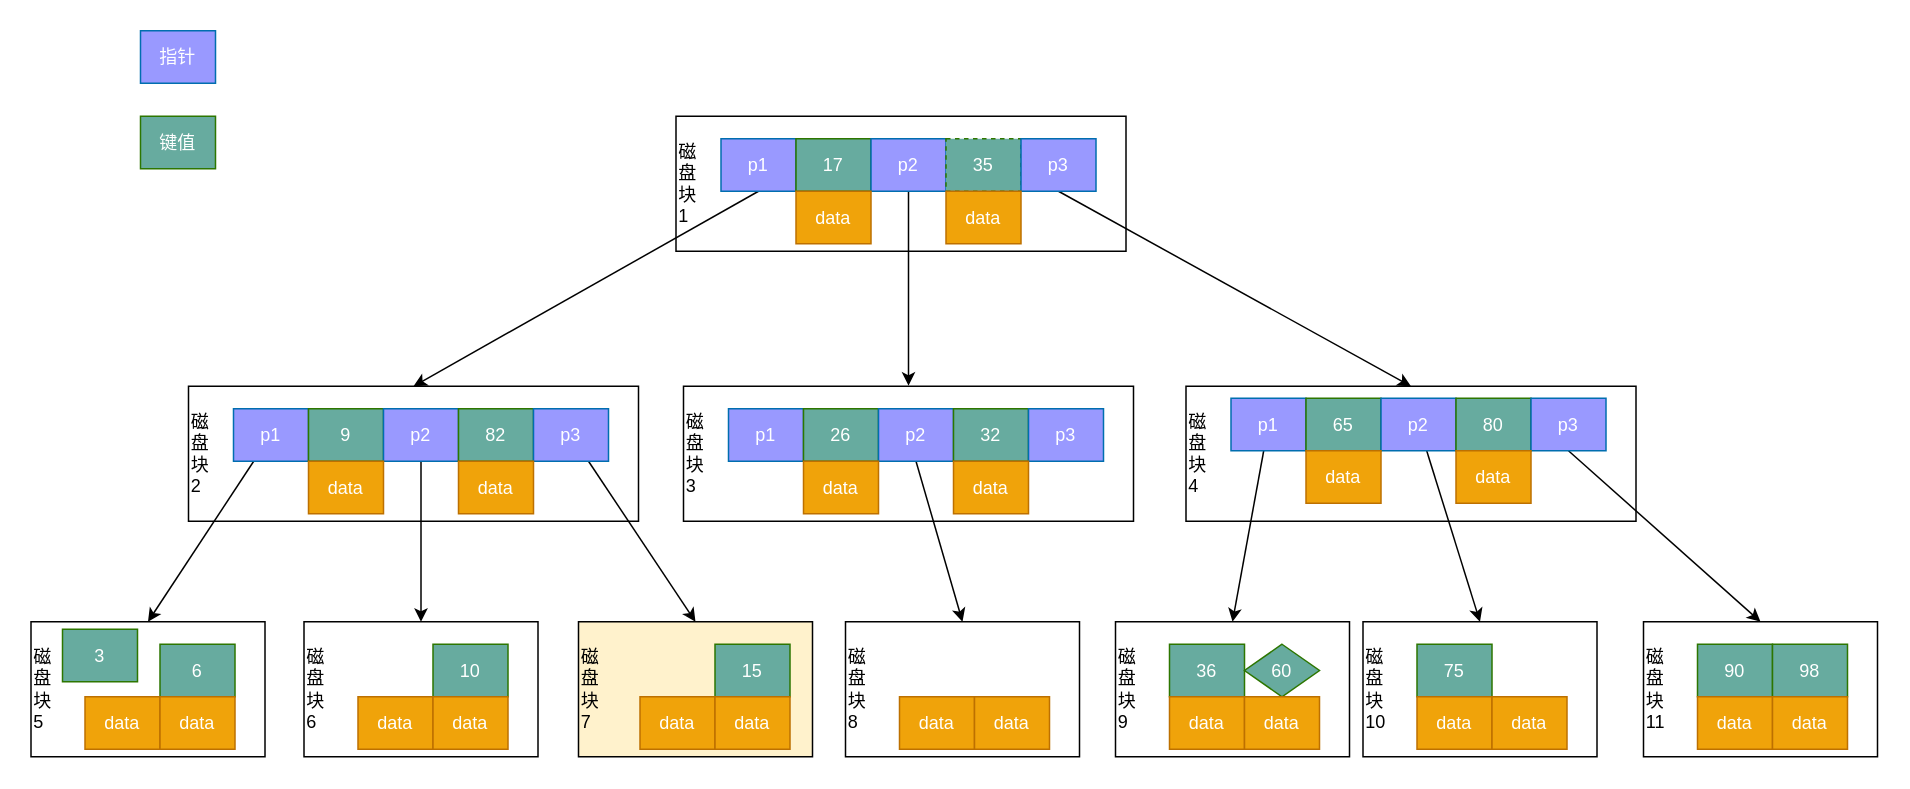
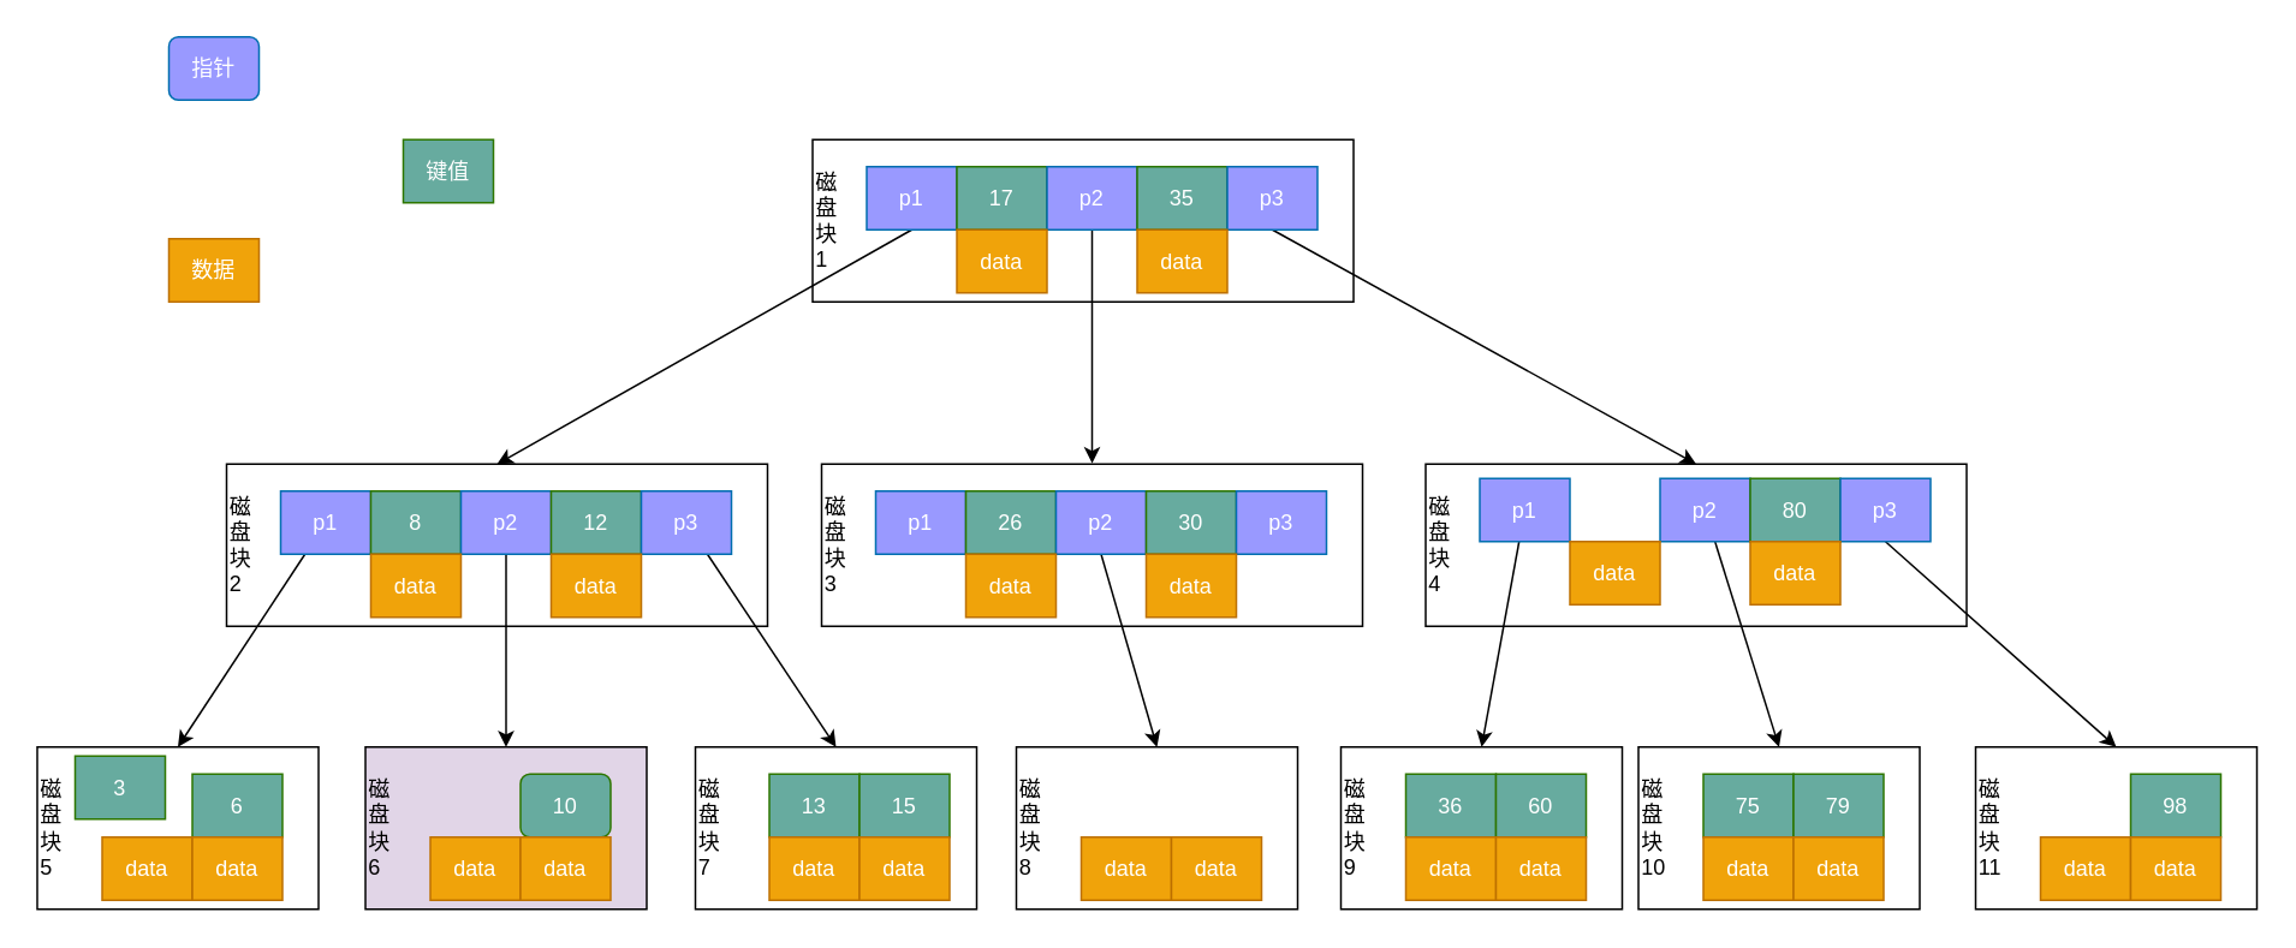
- <mxCell id="76" value="&lt;span style=&quot;text-wrap-mode: nowrap;&quot;&gt;指针&lt;/span&gt;" style="rounded=0;whiteSpace=wrap;html=1;fillColor=#9999FF;strokeColor=#006EAF;fontColor=#ffffff;" parent="1" vertex="1"><mxGeometry x="93" y="20" width="50" height="35" as="geometry" /></mxCell>
+ <mxCell id="76" value="&lt;span style=&quot;text-wrap-mode: nowrap;&quot;&gt;指针&lt;/span&gt;" style="whiteSpace=wrap;html=1;fillColor=#9999FF;strokeColor=#006EAF;fontColor=#ffffff;rounded=1;" parent="1" vertex="1"><mxGeometry x="93" y="20" width="50" height="35" as="geometry" /></mxCell>
- <mxCell id="77" value="键值" style="rounded=0;whiteSpace=wrap;html=1;fillColor=#67AB9F;strokeColor=#2D7600;fontColor=#ffffff;" parent="1" vertex="1"><mxGeometry x="93" y="77" width="50" height="35" as="geometry" /></mxCell>
+ <mxCell id="77" value="键值" style="rounded=0;whiteSpace=wrap;html=1;fillColor=#67AB9F;strokeColor=#2D7600;fontColor=#ffffff;" parent="1" vertex="1"><mxGeometry x="223" y="77" width="50" height="35" as="geometry" /></mxCell>
- <mxCell id="8" value="35" style="rounded=0;whiteSpace=wrap;html=1;fillColor=#67AB9F;strokeColor=#2D7600;fontColor=#ffffff;align=center;verticalAlign=middle;fontFamily=Helvetica;fontSize=12;dashed=1;" parent="1" vertex="1"><mxGeometry x="630" y="92" width="50" height="35" as="geometry" /></mxCell>
+ <mxCell id="8" value="35" style="rounded=0;whiteSpace=wrap;html=1;fillColor=#67AB9F;strokeColor=#2D7600;fontColor=#ffffff;align=center;verticalAlign=middle;fontFamily=Helvetica;fontSize=12;" parent="1" vertex="1"><mxGeometry x="630" y="92" width="50" height="35" as="geometry" /></mxCell>
+ <mxCell id="78" value="数据" style="rounded=0;whiteSpace=wrap;html=1;fillColor=#f0a30a;fontColor=#FFFFFF;strokeColor=#BD7000;" parent="1" vertex="1"><mxGeometry x="93" y="132" width="50" height="35" as="geometry" /></mxCell>
- <mxCell id="36" value="65" style="rounded=0;whiteSpace=wrap;html=1;fillColor=#67AB9F;strokeColor=#2D7600;fontColor=#ffffff;" parent="1" vertex="1"><mxGeometry x="870" y="265" width="50" height="35" as="geometry" /></mxCell>
- <mxCell id="16" value="9" style="rounded=0;whiteSpace=wrap;html=1;fillColor=#67AB9F;strokeColor=#2D7600;fontColor=#ffffff;" parent="1" vertex="1"><mxGeometry x="205" y="272" width="50" height="35" as="geometry" /></mxCell>
+ <mxCell id="16" value="8" style="rounded=0;whiteSpace=wrap;html=1;fillColor=#67AB9F;strokeColor=#2D7600;fontColor=#ffffff;" parent="1" vertex="1"><mxGeometry x="205" y="272" width="50" height="35" as="geometry" /></mxCell>
- <mxCell id="19" value="82" style="rounded=0;whiteSpace=wrap;html=1;fillColor=#67AB9F;strokeColor=#2D7600;fontColor=#ffffff;align=center;verticalAlign=middle;fontFamily=Helvetica;fontSize=12;" parent="1" vertex="1"><mxGeometry x="305" y="272" width="50" height="35" as="geometry" /></mxCell>
+ <mxCell id="19" value="12" style="rounded=0;whiteSpace=wrap;html=1;fillColor=#67AB9F;strokeColor=#2D7600;fontColor=#ffffff;align=center;verticalAlign=middle;fontFamily=Helvetica;fontSize=12;" parent="1" vertex="1"><mxGeometry x="305" y="272" width="50" height="35" as="geometry" /></mxCell>
- <mxCell id="29" value="32" style="rounded=0;whiteSpace=wrap;html=1;fillColor=#67AB9F;strokeColor=#2D7600;fontColor=#ffffff;align=center;verticalAlign=middle;fontFamily=Helvetica;fontSize=12;" parent="1" vertex="1"><mxGeometry x="635" y="272" width="50" height="35" as="geometry" /></mxCell>
+ <mxCell id="29" value="30" style="rounded=0;whiteSpace=wrap;html=1;fillColor=#67AB9F;strokeColor=#2D7600;fontColor=#ffffff;align=center;verticalAlign=middle;fontFamily=Helvetica;fontSize=12;" parent="1" vertex="1"><mxGeometry x="635" y="272" width="50" height="35" as="geometry" /></mxCell>
- <mxCell id="50" value="10" style="rounded=0;whiteSpace=wrap;html=1;fillColor=#67AB9F;strokeColor=#2D7600;fontColor=#ffffff;align=center;verticalAlign=middle;fontFamily=Helvetica;fontSize=12;" parent="1" vertex="1"><mxGeometry x="288" y="429" width="50" height="35" as="geometry" /></mxCell>
+ <mxCell id="50" value="10" style="whiteSpace=wrap;html=1;fillColor=#67AB9F;strokeColor=#2D7600;fontColor=#ffffff;align=center;verticalAlign=middle;fontFamily=Helvetica;fontSize=12;rounded=1;" parent="1" vertex="1"><mxGeometry x="288" y="429" width="50" height="35" as="geometry" /></mxCell>
+ <mxCell id="54" value="13" style="rounded=0;whiteSpace=wrap;html=1;fillColor=#67AB9F;strokeColor=#2D7600;fontColor=#ffffff;" parent="1" vertex="1"><mxGeometry x="426" y="429" width="50" height="35" as="geometry" /></mxCell>
- <mxCell id="63" value="60" style="rhombus;whiteSpace=wrap;html=1;fillColor=#67AB9F;strokeColor=#2D7600;fontColor=#ffffff;align=center;verticalAlign=middle;fontFamily=Helvetica;fontSize=12;" parent="1" vertex="1"><mxGeometry x="829" y="429" width="50" height="35" as="geometry" /></mxCell>
+ <mxCell id="63" value="60" style="rounded=0;whiteSpace=wrap;html=1;fillColor=#67AB9F;strokeColor=#2D7600;fontColor=#ffffff;align=center;verticalAlign=middle;fontFamily=Helvetica;fontSize=12;" parent="1" vertex="1"><mxGeometry x="829" y="429" width="50" height="35" as="geometry" /></mxCell>
+ <mxCell id="68" value="79" style="rounded=0;whiteSpace=wrap;html=1;fillColor=#67AB9F;strokeColor=#2D7600;fontColor=#ffffff;align=center;verticalAlign=middle;fontFamily=Helvetica;fontSize=12;" parent="1" vertex="1"><mxGeometry x="994" y="429" width="50" height="35" as="geometry" /></mxCell>
- <mxCell id="72" value="90" style="rounded=0;whiteSpace=wrap;html=1;fillColor=#67AB9F;strokeColor=#2D7600;fontColor=#ffffff;" parent="1" vertex="1"><mxGeometry x="1131" y="429" width="50" height="35" as="geometry" /></mxCell>
- <mxCell id="49" value="磁&lt;div&gt;盘&lt;/div&gt;&lt;div&gt;块&lt;/div&gt;&lt;div&gt;6&lt;/div&gt;" style="rounded=0;whiteSpace=wrap;html=1;align=left;" parent="1" vertex="1"><mxGeometry x="202" y="414" width="156" height="90" as="geometry" /></mxCell>
+ <mxCell id="49" value="磁&lt;div&gt;盘&lt;/div&gt;&lt;div&gt;块&lt;/div&gt;&lt;div&gt;6&lt;/div&gt;" style="rounded=0;whiteSpace=wrap;html=1;align=left;fillColor=#e1d5e7;" parent="1" vertex="1"><mxGeometry x="202" y="414" width="156" height="90" as="geometry" /></mxCell>
- <mxCell id="53" value="磁&lt;div&gt;盘&lt;/div&gt;&lt;div&gt;块&lt;/div&gt;&lt;div&gt;7&lt;/div&gt;" style="rounded=0;whiteSpace=wrap;html=1;align=left;fillColor=#fff2cc;" parent="1" vertex="1"><mxGeometry x="385" y="414" width="156" height="90" as="geometry" /></mxCell>
+ <mxCell id="53" value="磁&lt;div&gt;盘&lt;/div&gt;&lt;div&gt;块&lt;/div&gt;&lt;div&gt;7&lt;/div&gt;" style="rounded=0;whiteSpace=wrap;html=1;align=left;" parent="1" vertex="1"><mxGeometry x="385" y="414" width="156" height="90" as="geometry" /></mxCell>
